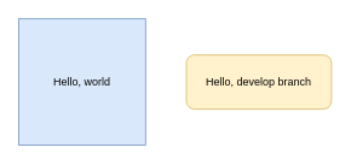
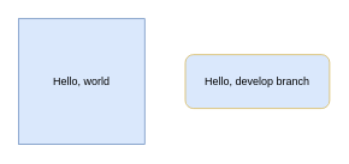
- <mxCell id="3" value="Hello, develop branch" style="rounded=1;whiteSpace=wrap;html=1;fillColor=#fff2cc;strokeColor=#d6b656;" vertex="1" parent="1"><mxGeometry x="205" y="60" width="160" height="60" as="geometry" /></mxCell>
+ <mxCell id="3" value="Hello, develop branch" style="rounded=1;whiteSpace=wrap;html=1;fillColor=#dae8fc;strokeColor=#d6b656;" vertex="1" parent="1"><mxGeometry x="205" y="60" width="160" height="60" as="geometry" /></mxCell>
